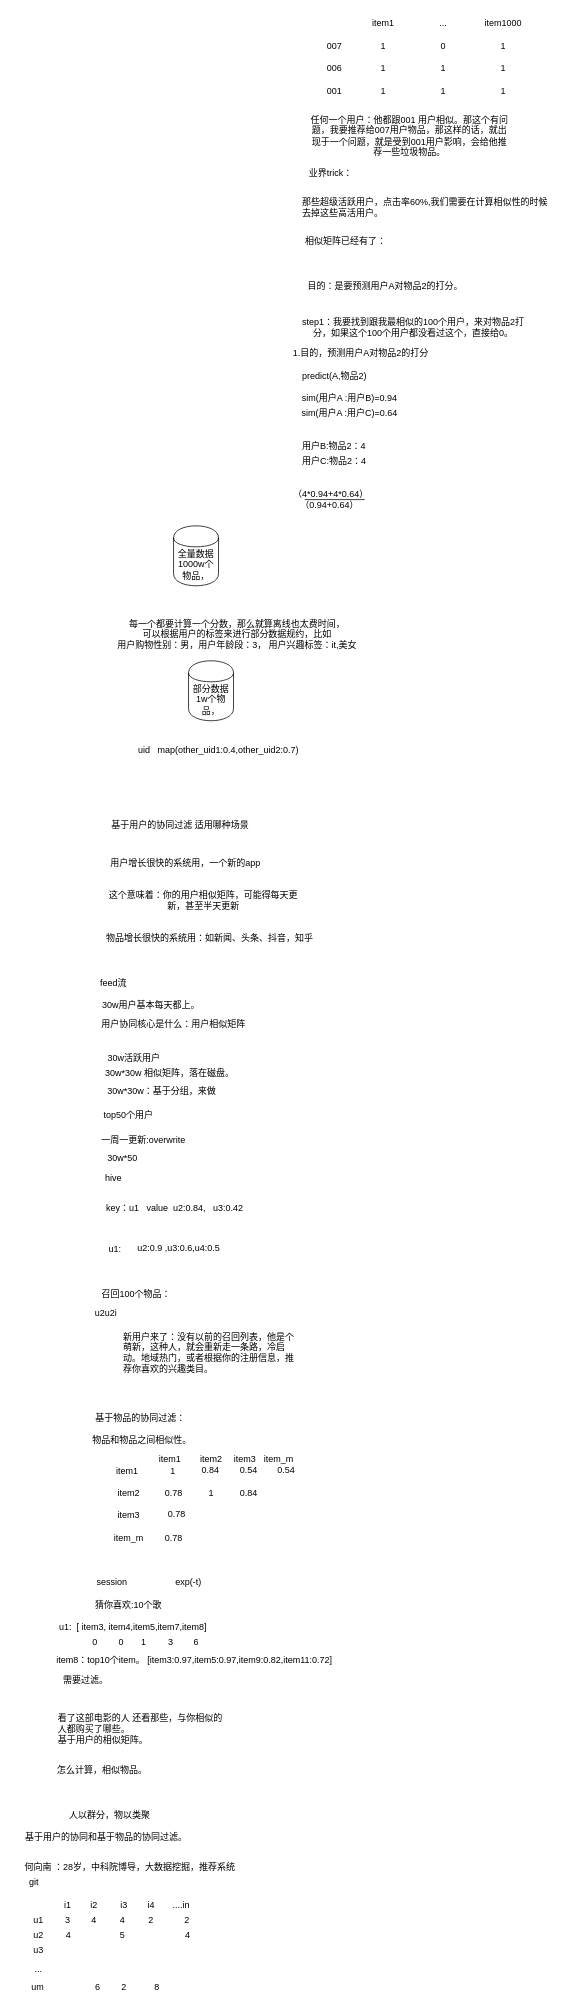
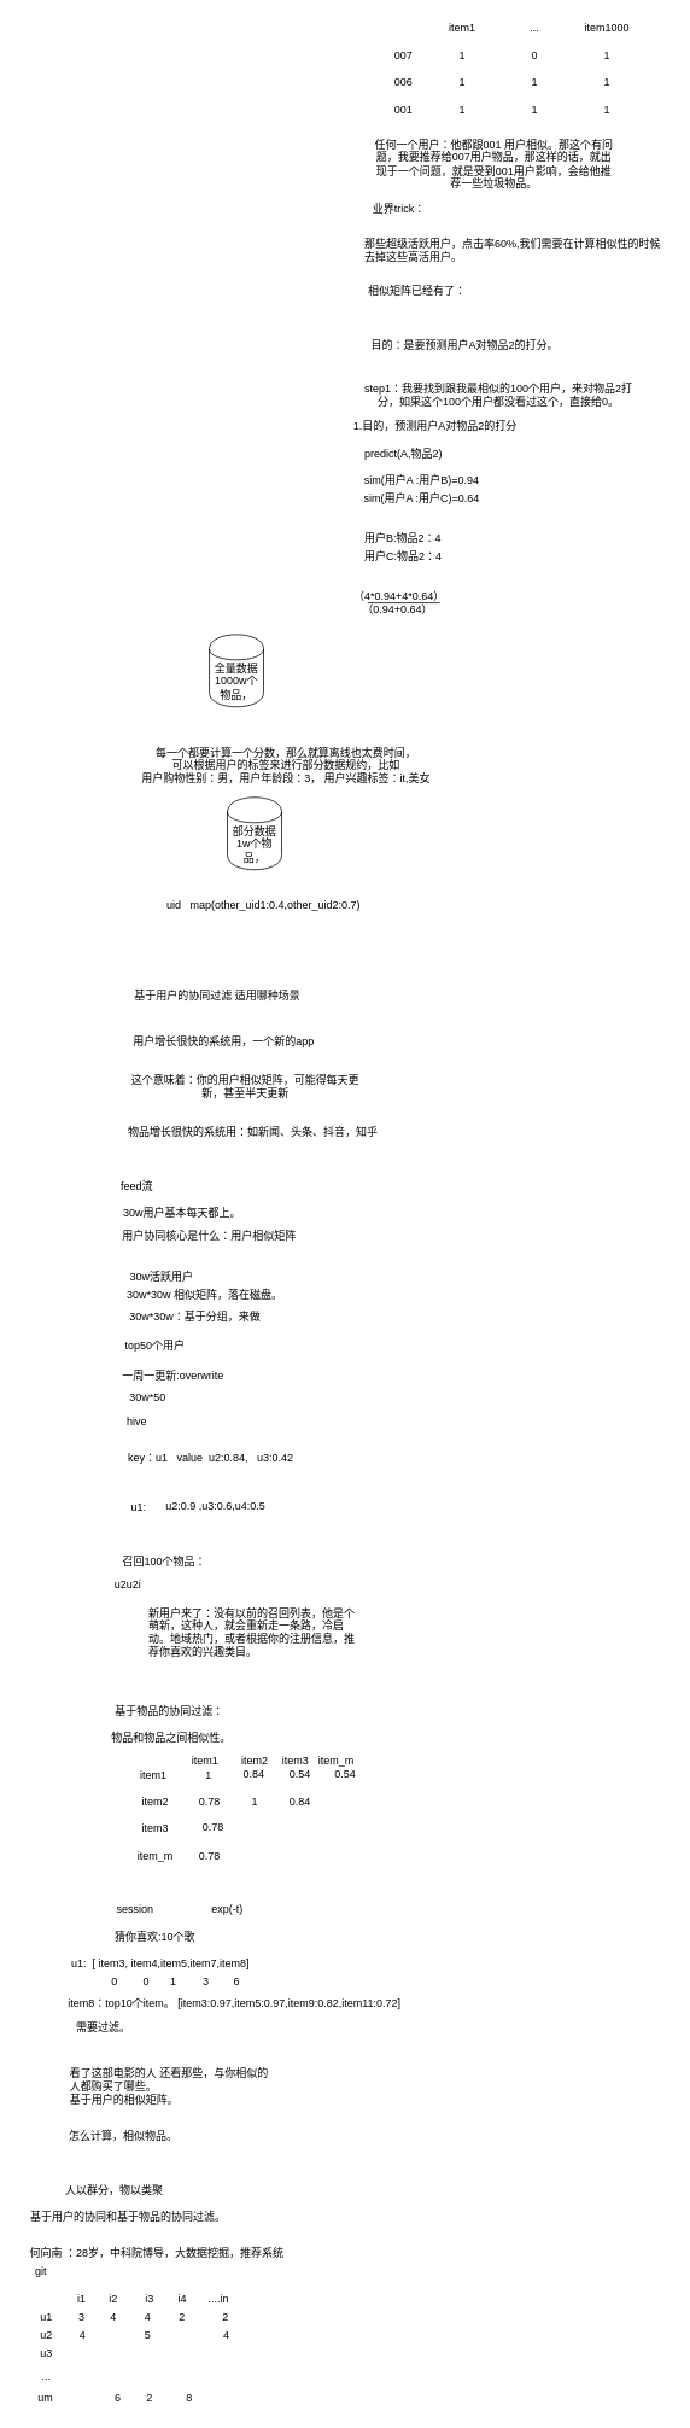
- <mxCell id="87" value="人以群分，物以类聚" style="text;html=1;strokeColor=none;fillColor=none;align=center;verticalAlign=middle;whiteSpace=wrap;rounded=0;" vertex="1" parent="1"><mxGeometry x="81" y="2410" width="130" height="20" as="geometry" /></mxCell>
+ <mxCell id="87" value="人以群分，物以类聚" style="text;html=1;strokeColor=none;fillColor=none;align=center;verticalAlign=middle;whiteSpace=wrap;rounded=0;" vertex="1" parent="1"><mxGeometry x="61" y="2410" width="130" height="20" as="geometry" /></mxCell>
